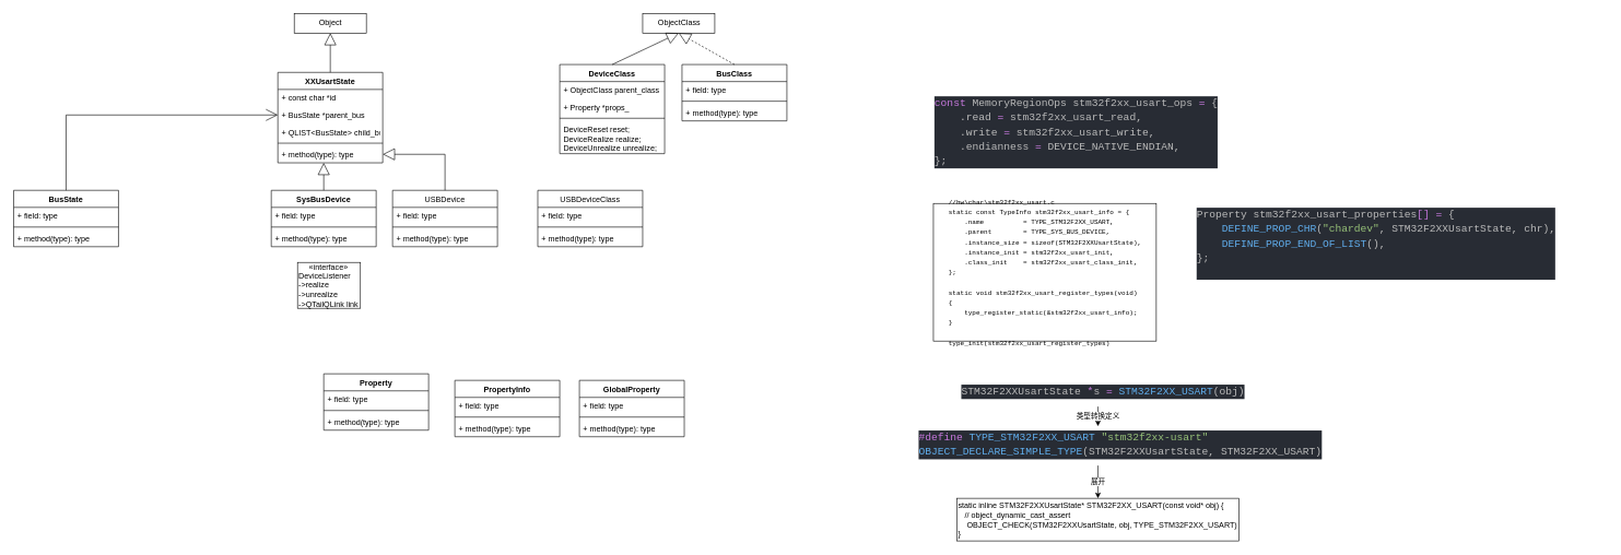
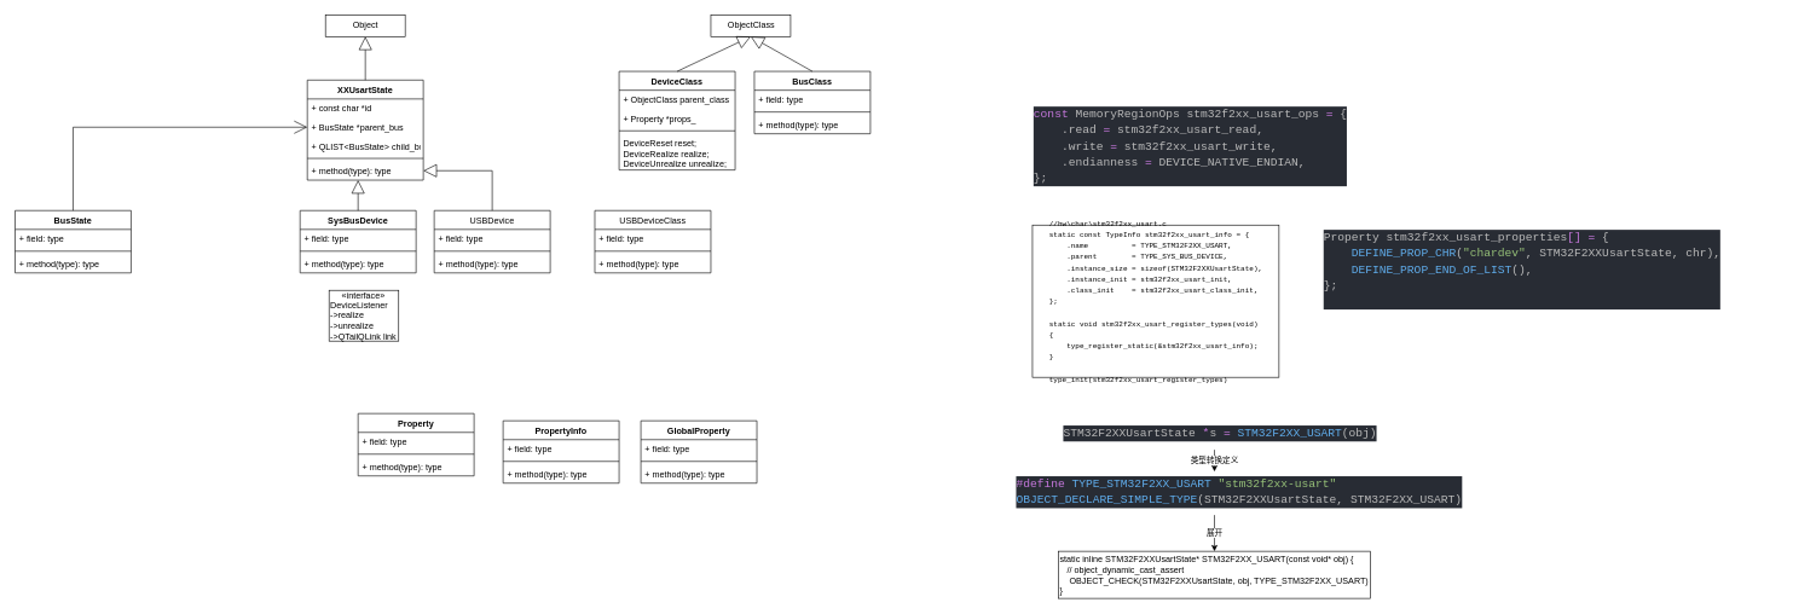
- <mxCell id="43" value="" style="endArrow=block;endSize=16;endFill=0;html=1;rounded=0;fontColor=#000000;exitX=0.5;exitY=0;exitDx=0;exitDy=0;entryX=0.5;entryY=1;entryDx=0;entryDy=0;dashed=1;" edge="1" parent="1" source="38" target="42"><mxGeometry width="160" relative="1" as="geometry"><mxPoint x="759.5" y="300" as="sourcePoint" /><mxPoint x="750.994" y="226" as="targetPoint" /></mxGeometry></mxCell>
+ <mxCell id="43" value="" style="endArrow=block;endSize=16;endFill=0;html=1;rounded=0;fontColor=#000000;exitX=0.5;exitY=0;exitDx=0;exitDy=0;entryX=0.5;entryY=1;entryDx=0;entryDy=0;" edge="1" parent="1" source="38" target="42"><mxGeometry width="160" relative="1" as="geometry"><mxPoint x="759.5" y="300" as="sourcePoint" /><mxPoint x="750.994" y="226" as="targetPoint" /></mxGeometry></mxCell>
